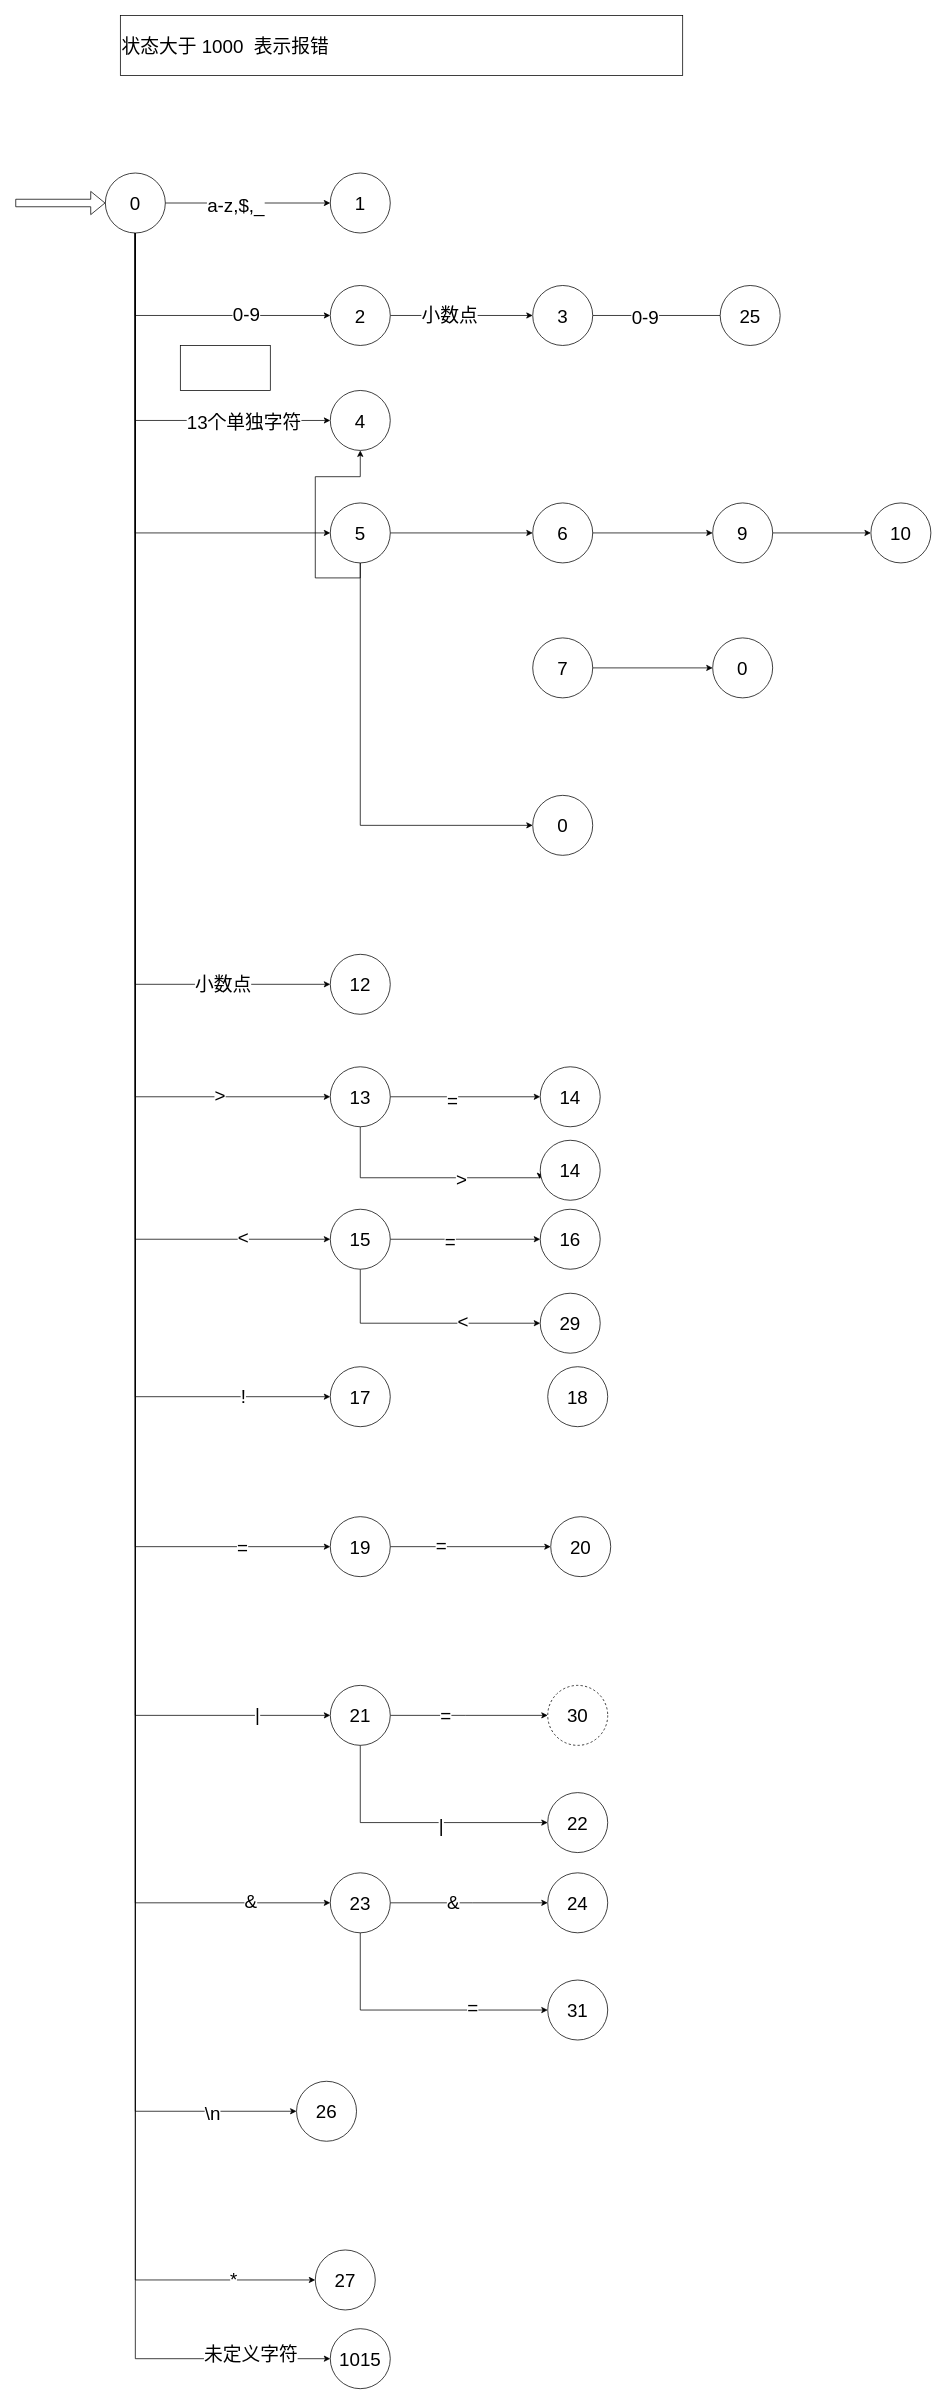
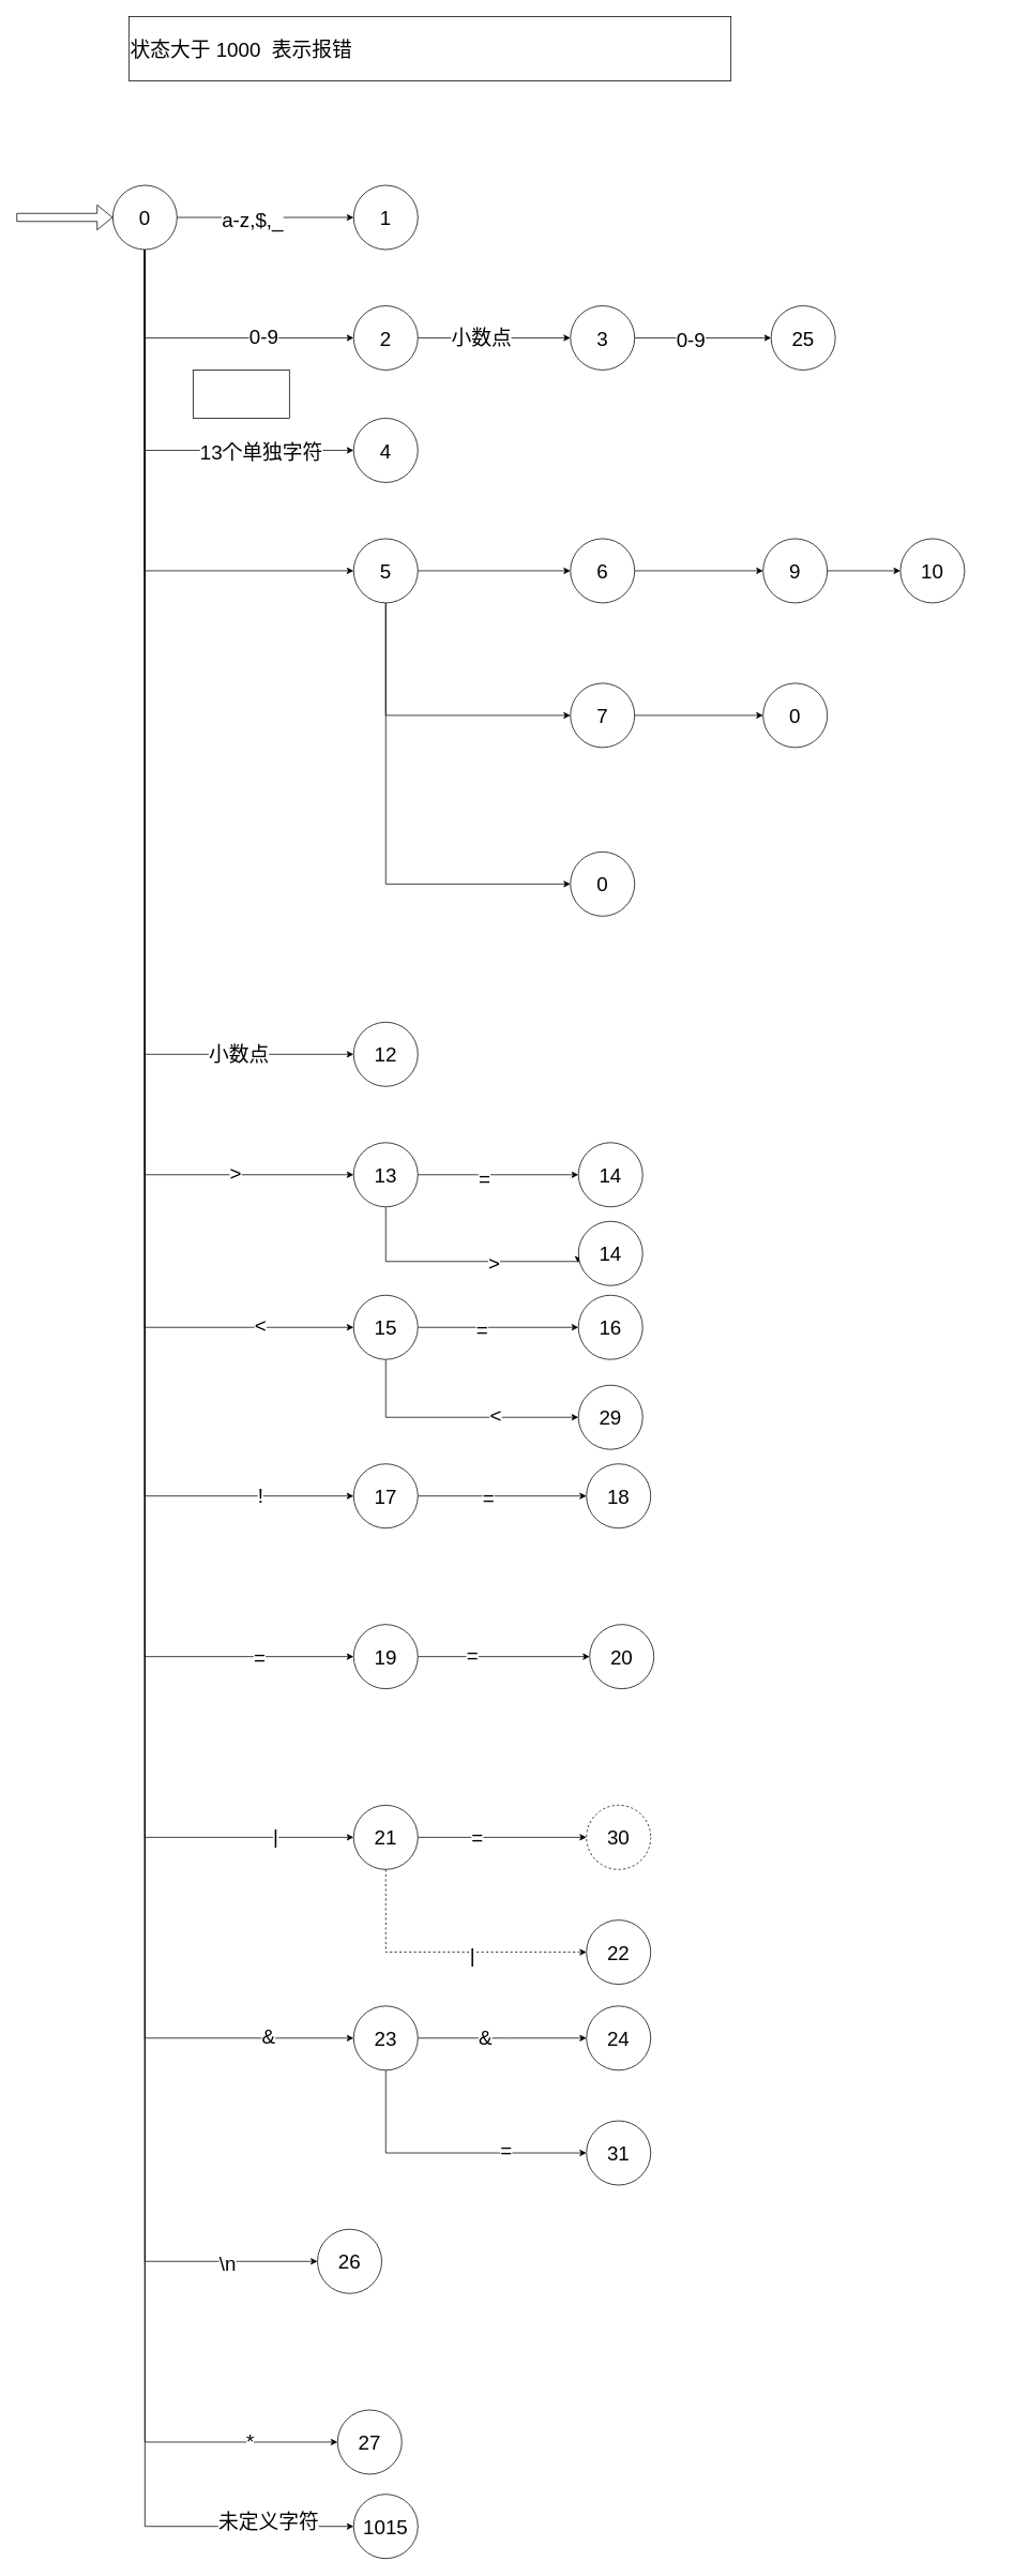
- <mxCell id="70" style="edgeStyle=orthogonalEdgeStyle;rounded=0;orthogonalLoop=1;jettySize=auto;html=1;exitX=1;exitY=0.5;exitDx=0;exitDy=0;fontSize=25;endArrow=none;" edge="1" parent="1" source="72" target="73"><mxGeometry relative="1" as="geometry" /></mxCell>
+ <mxCell id="70" style="edgeStyle=orthogonalEdgeStyle;rounded=0;orthogonalLoop=1;jettySize=auto;html=1;exitX=1;exitY=0.5;exitDx=0;exitDy=0;fontSize=25;" edge="1" parent="1" source="72" target="73"><mxGeometry relative="1" as="geometry" /></mxCell>
- <mxCell id="36" style="edgeStyle=orthogonalEdgeStyle;rounded=0;orthogonalLoop=1;jettySize=auto;html=1;exitX=0.5;exitY=1;exitDx=0;exitDy=0;fontSize=25;" edge="1" parent="1" source="38" target="34"><mxGeometry relative="1" as="geometry" /></mxCell>
+ <mxCell id="36" style="edgeStyle=orthogonalEdgeStyle;rounded=0;orthogonalLoop=1;jettySize=auto;html=1;exitX=0.5;exitY=1;exitDx=0;exitDy=0;entryX=0;entryY=0.5;entryDx=0;entryDy=0;fontSize=25;" edge="1" parent="1" source="38" target="80"><mxGeometry relative="1" as="geometry" /></mxCell>
- <mxCell id="78" value="10" style="ellipse;whiteSpace=wrap;html=1;aspect=fixed;fontSize=25;" vertex="1" parent="1"><mxGeometry x="1161" y="670" width="80" height="80" as="geometry" /></mxCell>
+ <mxCell id="78" value="10" style="ellipse;whiteSpace=wrap;html=1;aspect=fixed;fontSize=25;" vertex="1" parent="1"><mxGeometry x="1121" y="670" width="80" height="80" as="geometry" /></mxCell>
+ <mxCell id="50" style="edgeStyle=orthogonalEdgeStyle;rounded=0;orthogonalLoop=1;jettySize=auto;html=1;exitX=1;exitY=0.5;exitDx=0;exitDy=0;entryX=0;entryY=0.5;entryDx=0;entryDy=0;fontSize=25;" edge="1" parent="1" source="52" target="88"><mxGeometry relative="1" as="geometry" /></mxCell>
+ <mxCell id="51" value="=" style="edgeLabel;html=1;align=center;verticalAlign=middle;resizable=0;points=[];fontSize=25;" vertex="1" connectable="0" parent="50"><mxGeometry x="-0.171" y="-1" relative="1" as="geometry"><mxPoint as="offset" /></mxGeometry></mxCell>
- <mxCell id="58" style="edgeStyle=orthogonalEdgeStyle;rounded=0;orthogonalLoop=1;jettySize=auto;html=1;exitX=0.5;exitY=1;exitDx=0;exitDy=0;entryX=0;entryY=0.5;entryDx=0;entryDy=0;fontSize=25;" edge="1" parent="1" source="60" target="91"><mxGeometry relative="1" as="geometry" /></mxCell>
+ <mxCell id="58" style="edgeStyle=orthogonalEdgeStyle;rounded=0;orthogonalLoop=1;jettySize=auto;html=1;exitX=0.5;exitY=1;exitDx=0;exitDy=0;entryX=0;entryY=0.5;entryDx=0;entryDy=0;fontSize=25;dashed=1;" edge="1" parent="1" source="60" target="91"><mxGeometry relative="1" as="geometry" /></mxCell>
